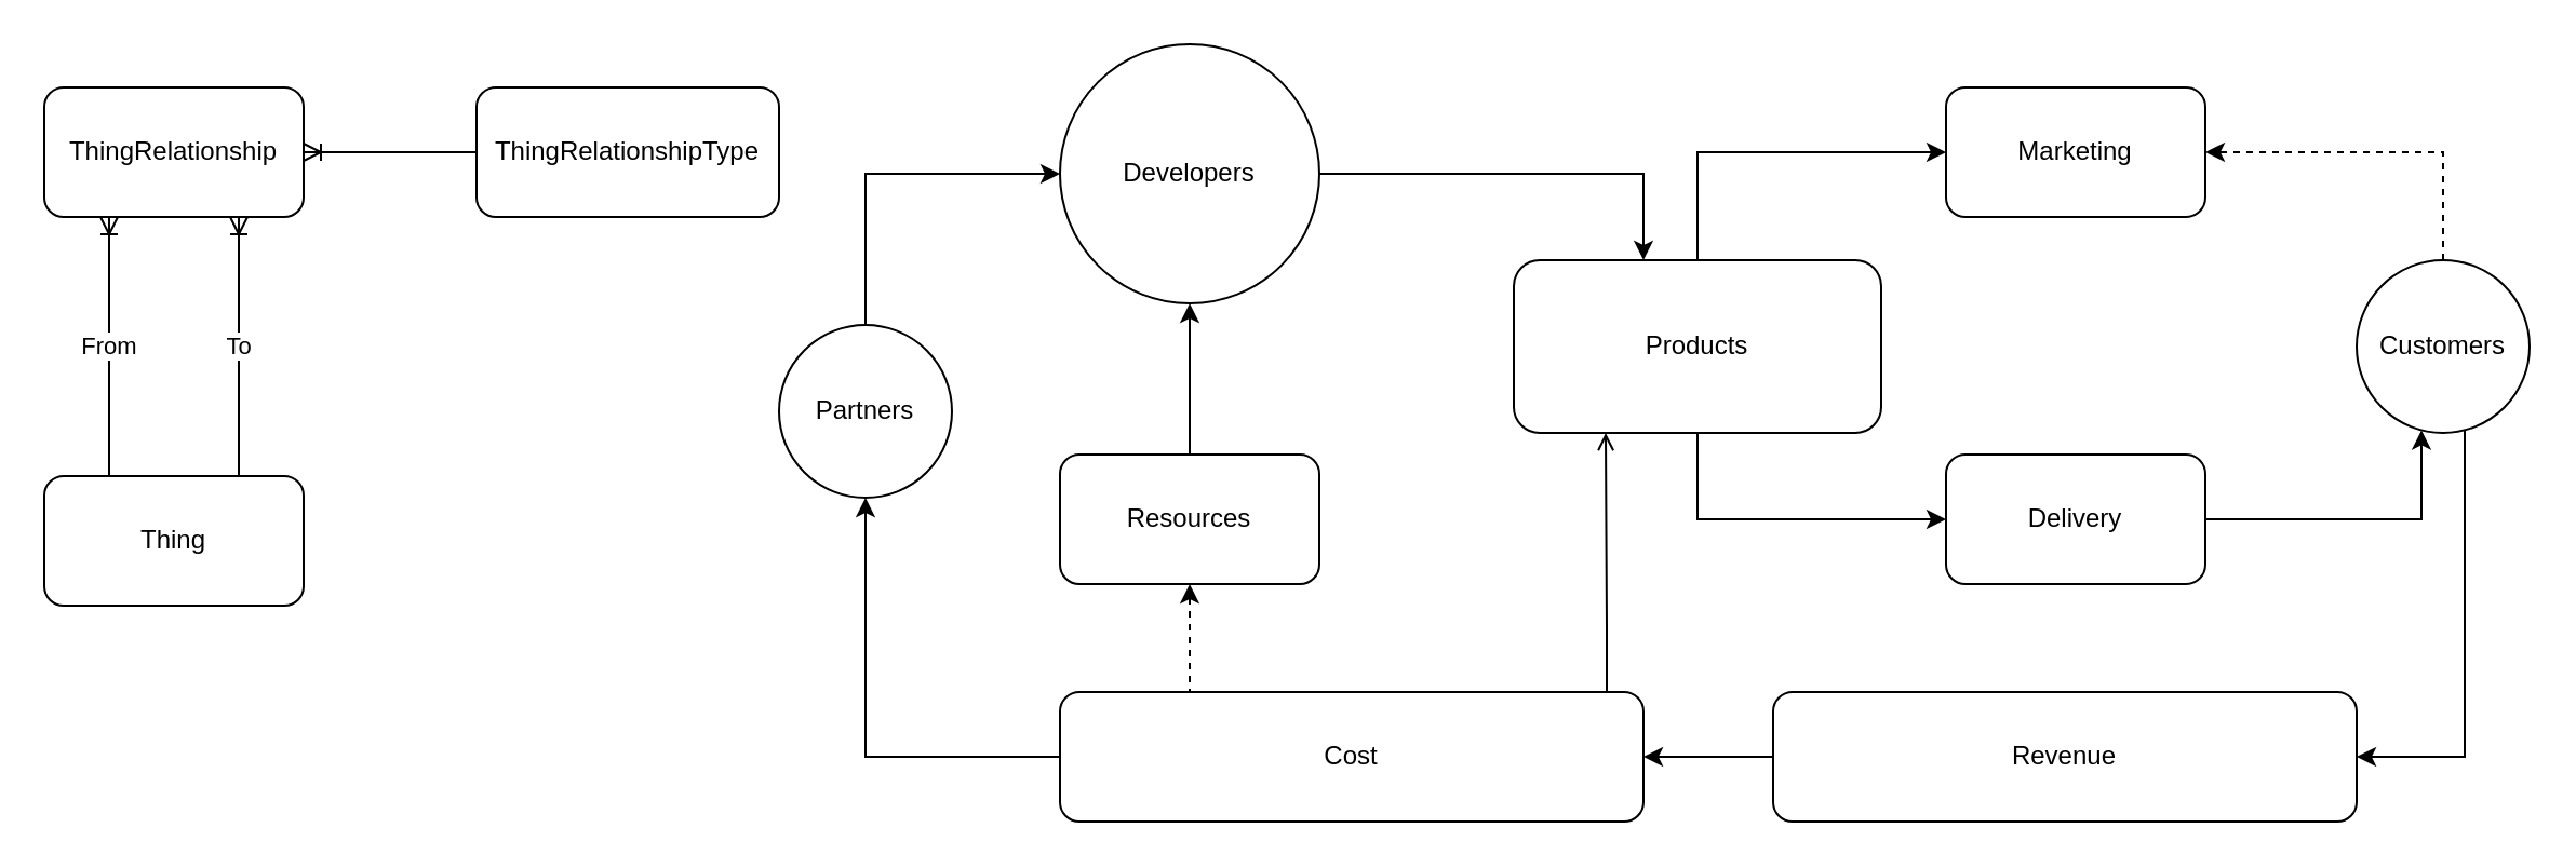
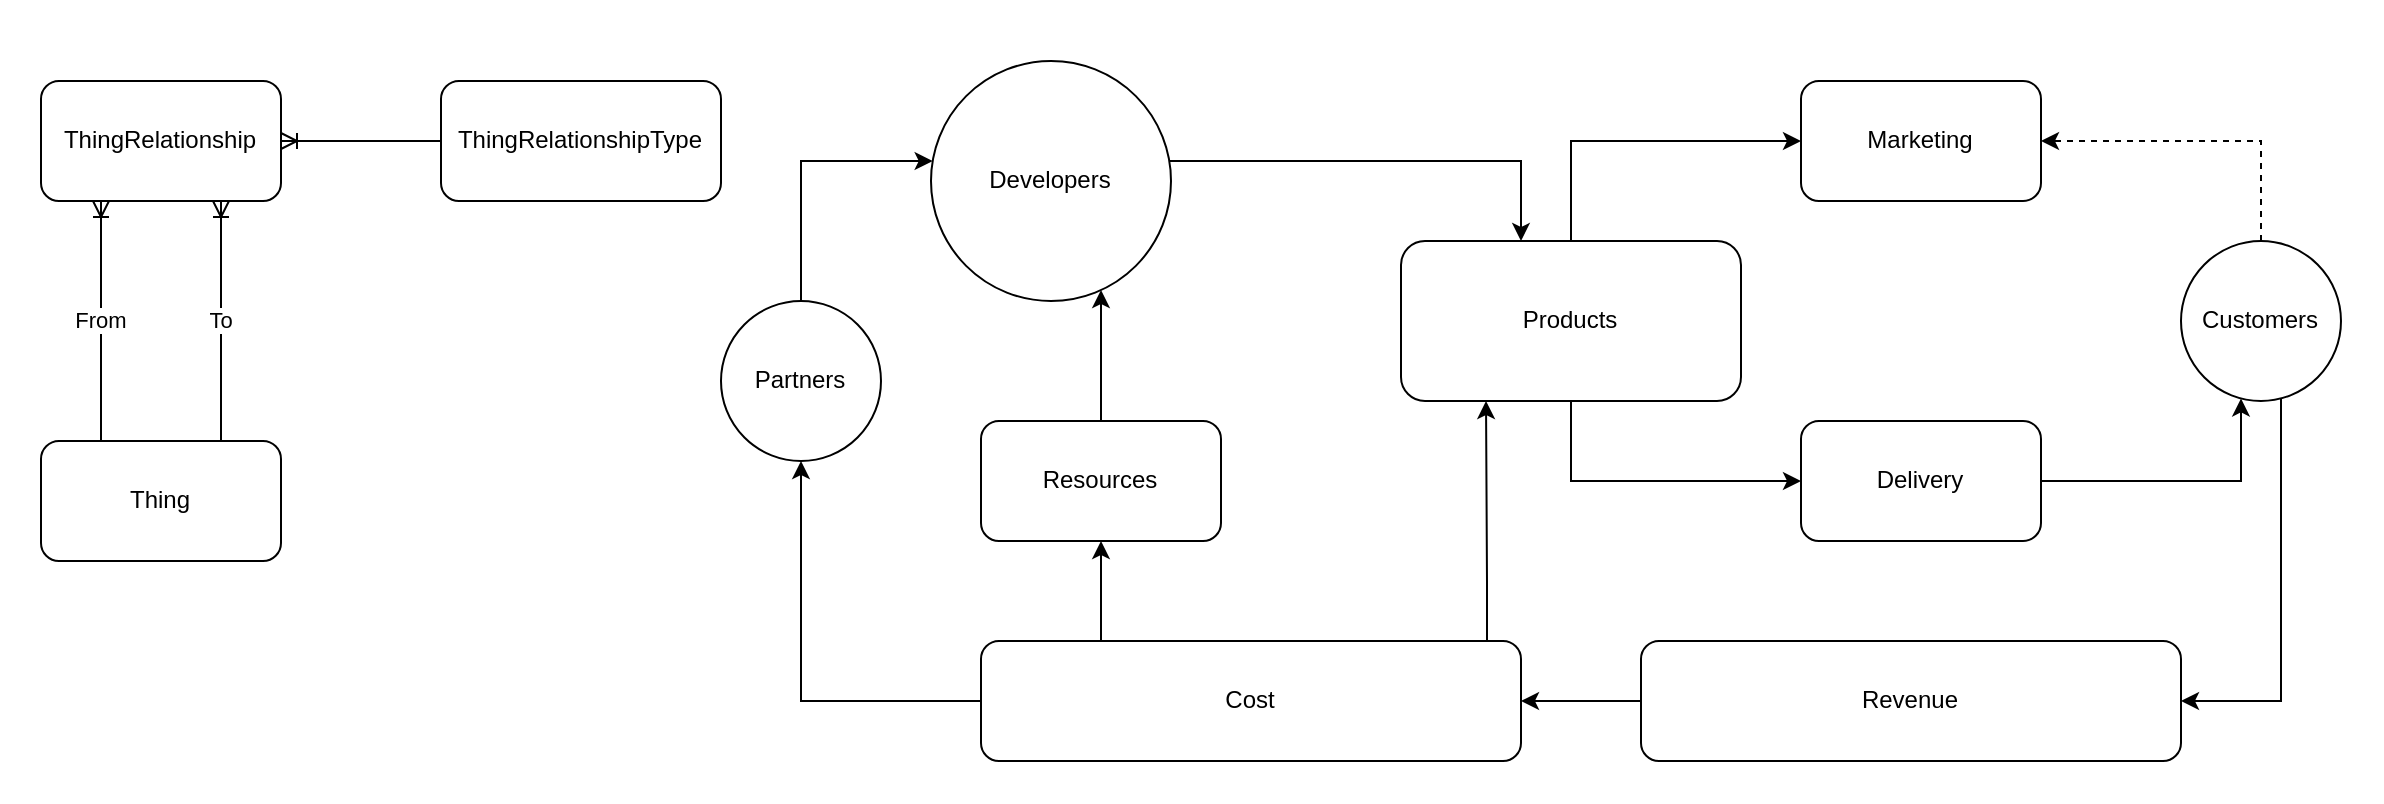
- <mxCell id="24" value="Developers" style="ellipse;whiteSpace=wrap;html=1;aspect=fixed;" vertex="1" parent="1"><mxGeometry x="490" y="20" width="120" height="120" as="geometry" /></mxCell>
+ <mxCell id="24" value="Developers" style="ellipse;whiteSpace=wrap;html=1;aspect=fixed;" vertex="1" parent="1"><mxGeometry x="465" y="30" width="120" height="120" as="geometry" /></mxCell>
- <mxCell id="10" style="edgeStyle=orthogonalEdgeStyle;rounded=0;orthogonalLoop=1;jettySize=auto;html=1;entryX=0.25;entryY=1;entryDx=0;entryDy=0;endArrow=open;" edge="1" parent="1" source="11" target="16"><mxGeometry relative="1" as="geometry"><Array as="points"><mxPoint x="743" y="290" /><mxPoint x="743" y="290" /></Array></mxGeometry></mxCell>
+ <mxCell id="10" style="edgeStyle=orthogonalEdgeStyle;rounded=0;orthogonalLoop=1;jettySize=auto;html=1;entryX=0.25;entryY=1;entryDx=0;entryDy=0;" edge="1" parent="1" source="11" target="16"><mxGeometry relative="1" as="geometry"><Array as="points"><mxPoint x="743" y="290" /><mxPoint x="743" y="290" /></Array></mxGeometry></mxCell>
- <mxCell id="8" style="edgeStyle=orthogonalEdgeStyle;rounded=0;orthogonalLoop=1;jettySize=auto;html=1;exitX=0.25;exitY=0;exitDx=0;exitDy=0;dashed=1;" edge="1" parent="1" source="11" target="28"><mxGeometry relative="1" as="geometry"><Array as="points"><mxPoint x="550" y="320" /></Array></mxGeometry></mxCell>
+ <mxCell id="8" style="edgeStyle=orthogonalEdgeStyle;rounded=0;orthogonalLoop=1;jettySize=auto;html=1;exitX=0.25;exitY=0;exitDx=0;exitDy=0;" edge="1" parent="1" source="11" target="28"><mxGeometry relative="1" as="geometry"><Array as="points"><mxPoint x="550" y="320" /></Array></mxGeometry></mxCell>
